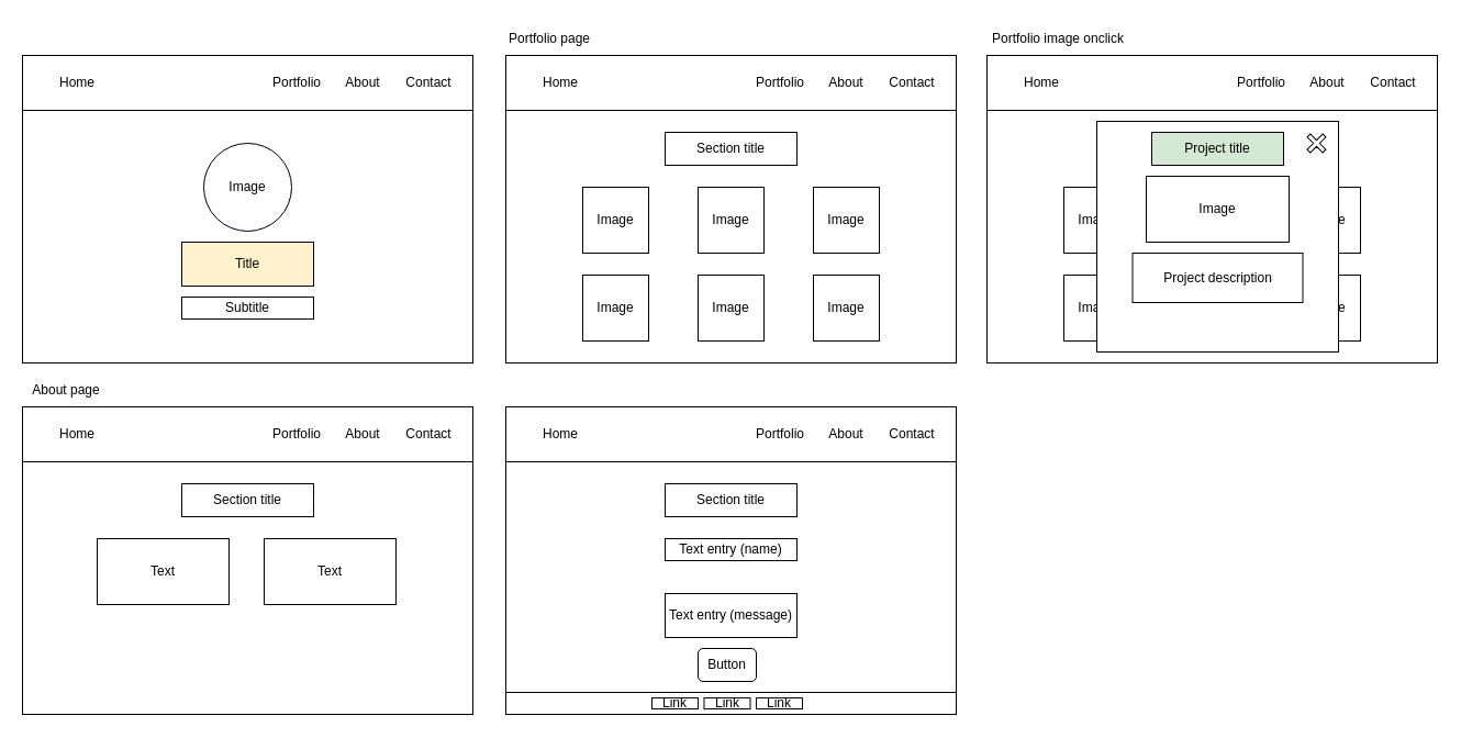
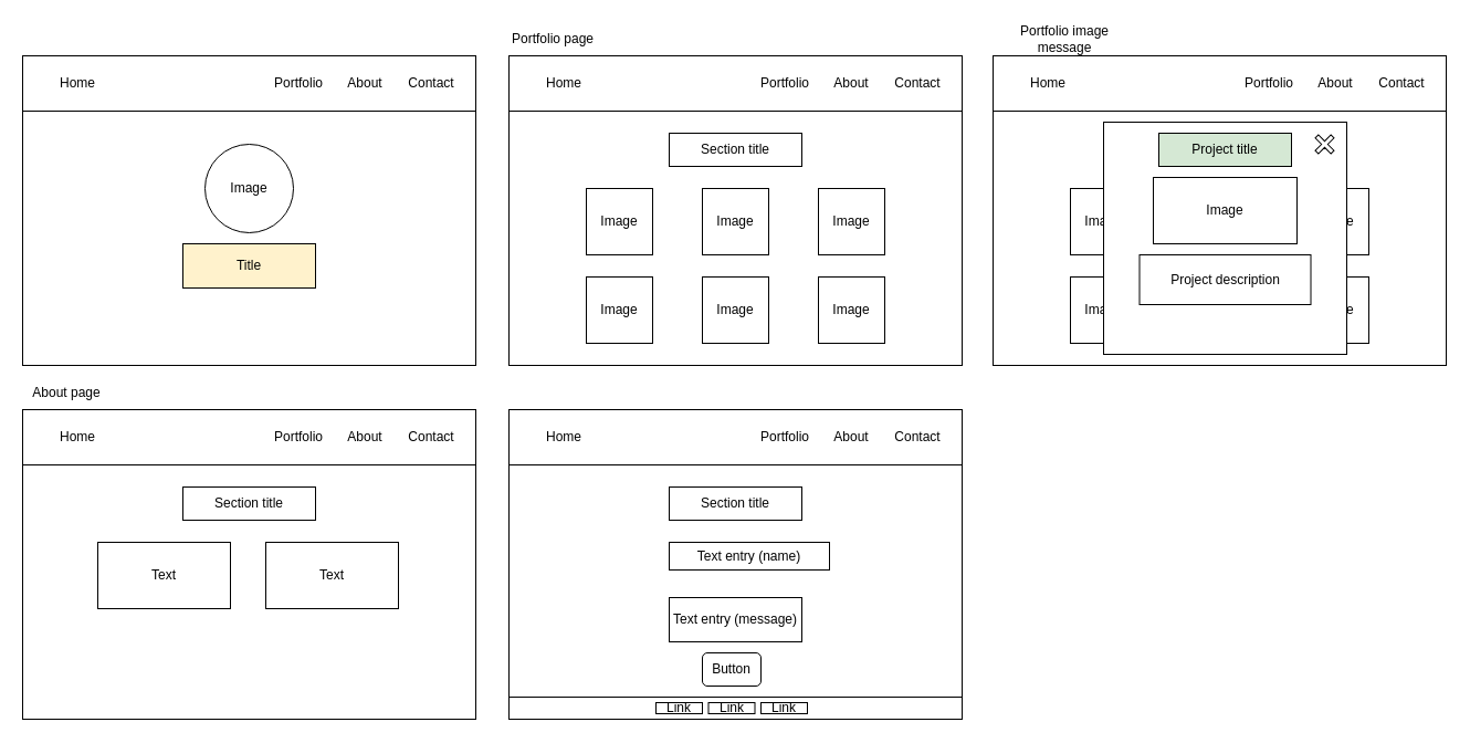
- <mxCell id="55" value="Portfolio image onclick" style="text;html=1;strokeColor=none;fillColor=none;align=center;verticalAlign=middle;whiteSpace=wrap;rounded=0;" vertex="1" parent="1"><mxGeometry x="898" y="20" width="130" height="30" as="geometry" /></mxCell>
+ <mxCell id="55" value="Portfolio image message" style="text;html=1;strokeColor=none;fillColor=none;align=center;verticalAlign=middle;whiteSpace=wrap;rounded=0;" vertex="1" parent="1"><mxGeometry x="898" y="20" width="130" height="30" as="geometry" /></mxCell>
- <mxCell id="10" value="Subtitle" style="rounded=0;whiteSpace=wrap;html=1;" parent="1" vertex="1"><mxGeometry x="165" y="270" width="120" height="20" as="geometry" /></mxCell>
- <mxCell id="42" value="Text entry (name)" style="rounded=0;whiteSpace=wrap;html=1;" parent="1" vertex="1"><mxGeometry x="605" y="490" width="120" height="20" as="geometry" /></mxCell>
+ <mxCell id="42" value="Text entry (name)" style="rounded=0;whiteSpace=wrap;html=1;" parent="1" vertex="1"><mxGeometry x="605" y="490" width="145" height="25" as="geometry" /></mxCell>
